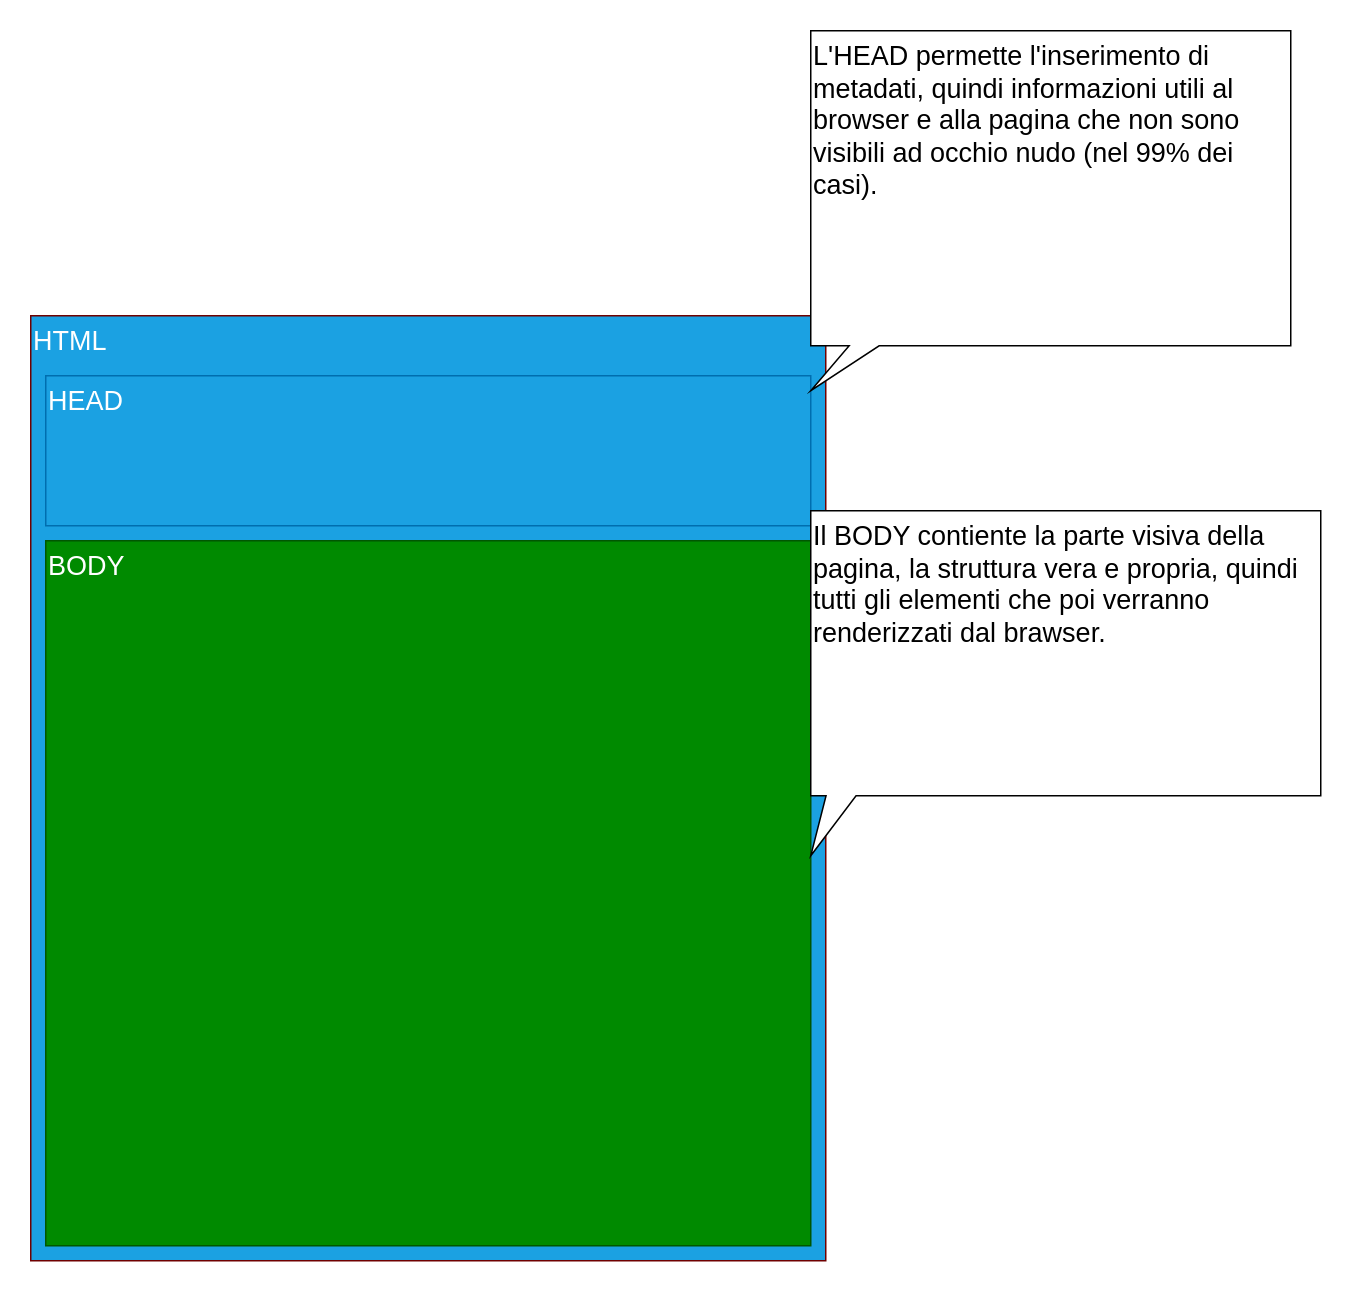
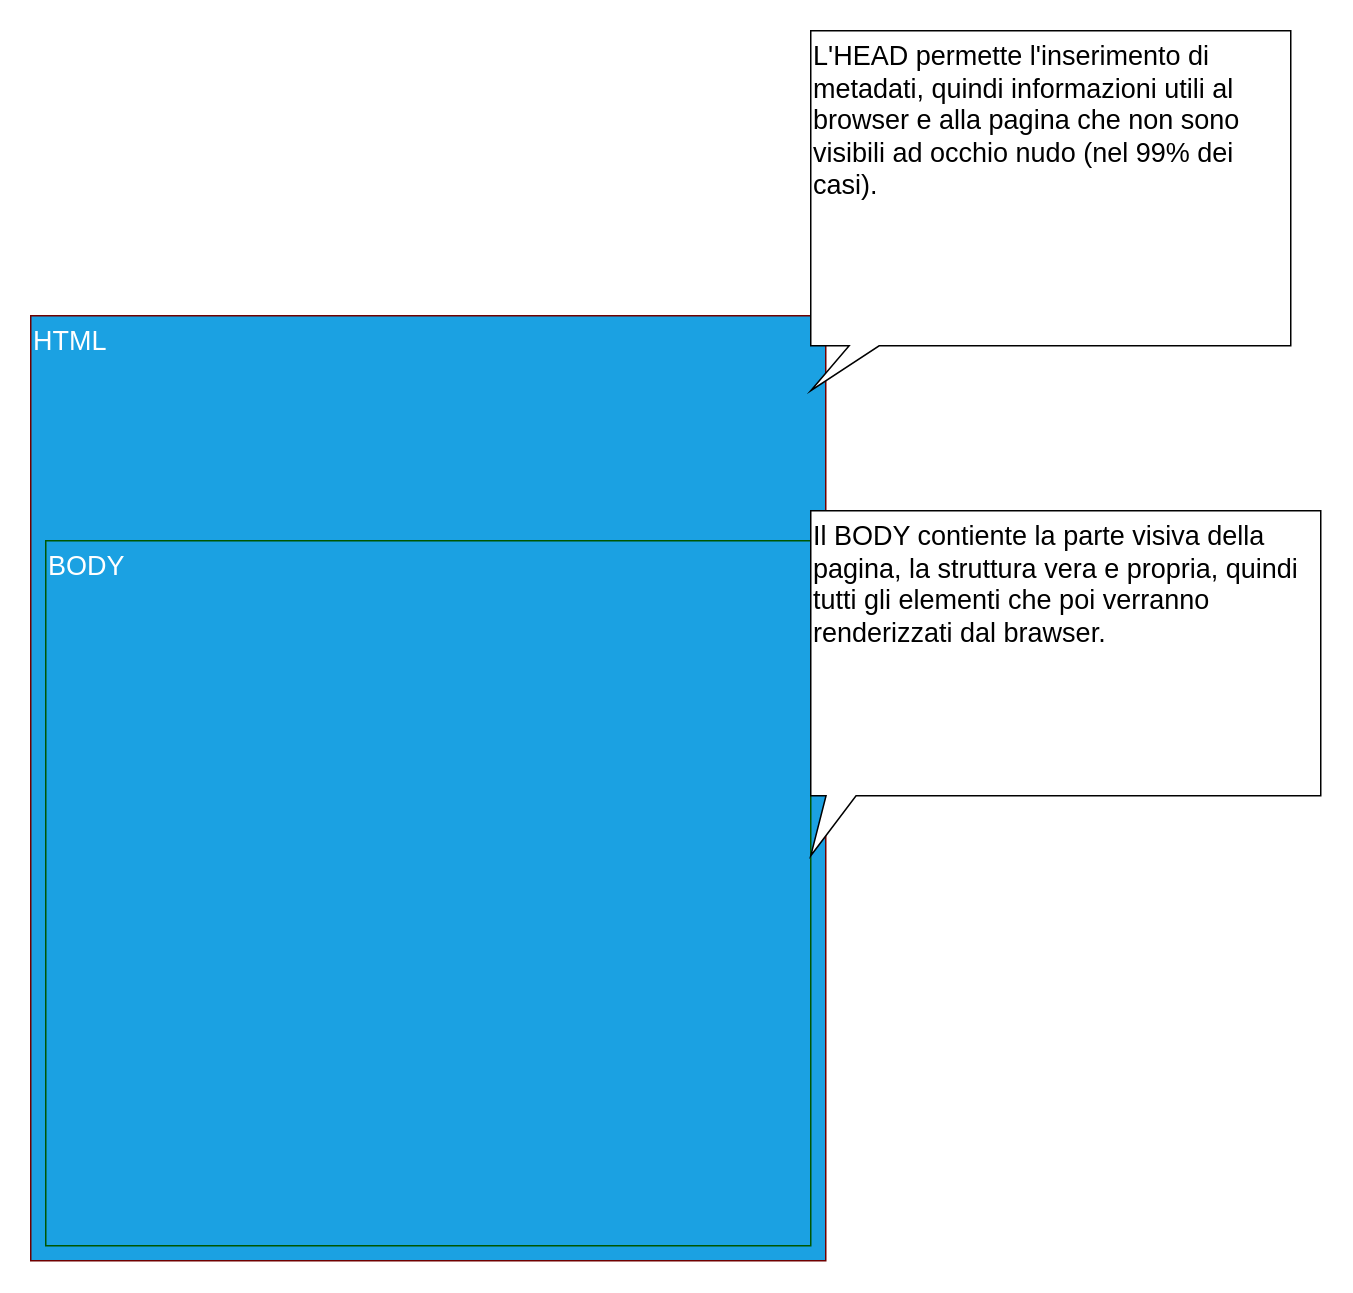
- <mxCell id="3" value="HEAD" style="rounded=0;whiteSpace=wrap;html=1;align=left;verticalAlign=top;fontSize=18;fillColor=#1ba1e2;strokeColor=#006EAF;fontColor=#ffffff;" vertex="1" parent="1"><mxGeometry x="30" y="250" width="510" height="100" as="geometry" /></mxCell>
- <mxCell id="4" value="BODY" style="rounded=0;whiteSpace=wrap;html=1;align=left;verticalAlign=top;fontSize=18;fillColor=#008a00;strokeColor=#005700;fontColor=#ffffff;" vertex="1" parent="1"><mxGeometry x="30" y="360" width="510" height="470" as="geometry" /></mxCell>
+ <mxCell id="4" value="BODY" style="rounded=0;whiteSpace=wrap;html=1;align=left;verticalAlign=top;fontSize=18;fillColor=#1ba1e2;strokeColor=#005700;fontColor=#ffffff;" vertex="1" parent="1"><mxGeometry x="30" y="360" width="510" height="470" as="geometry" /></mxCell>
